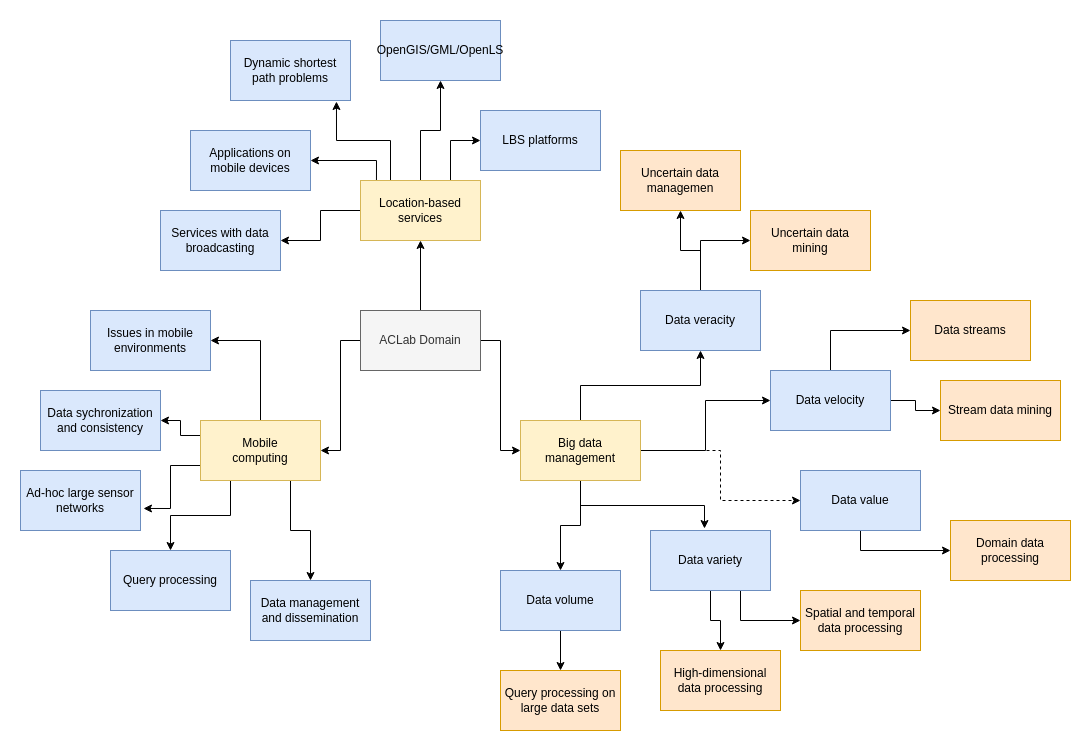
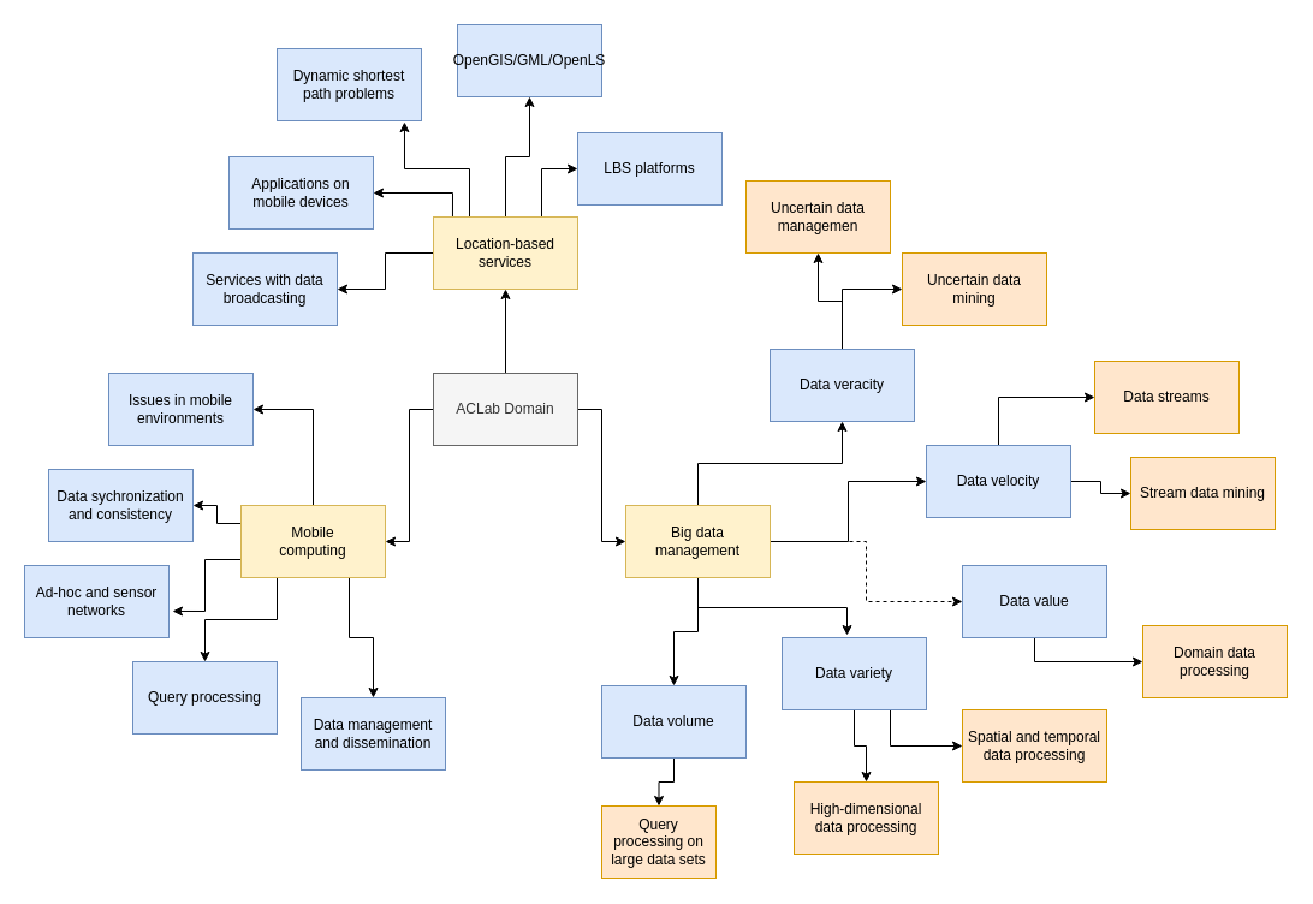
- <mxCell id="47" value="Ad-hoc large sensor networks&lt;br/&gt;&#09;&#09;&#09;&#09;&#09;&#09;" style="rounded=0;whiteSpace=wrap;html=1;fillColor=#dae8fc;strokeColor=#6c8ebf;" vertex="1" parent="1"><mxGeometry x="20" y="470" width="120" height="60" as="geometry" /></mxCell>
+ <mxCell id="47" value="Ad-hoc and sensor networks&lt;br/&gt;&#09;&#09;&#09;&#09;&#09;&#09;" style="rounded=0;whiteSpace=wrap;html=1;fillColor=#dae8fc;strokeColor=#6c8ebf;" vertex="1" parent="1"><mxGeometry x="20" y="470" width="120" height="60" as="geometry" /></mxCell>
- <mxCell id="44" value="Query processing on large data sets" style="rounded=0;whiteSpace=wrap;html=1;fillColor=#ffe6cc;strokeColor=#d79b00;" vertex="1" parent="1"><mxGeometry x="500" y="670" width="120" height="60" as="geometry" /></mxCell>
+ <mxCell id="44" value="Query processing on large data sets" style="rounded=0;whiteSpace=wrap;html=1;fillColor=#ffe6cc;strokeColor=#d79b00;" vertex="1" parent="1"><mxGeometry x="500" y="670" width="95" height="60" as="geometry" /></mxCell>
